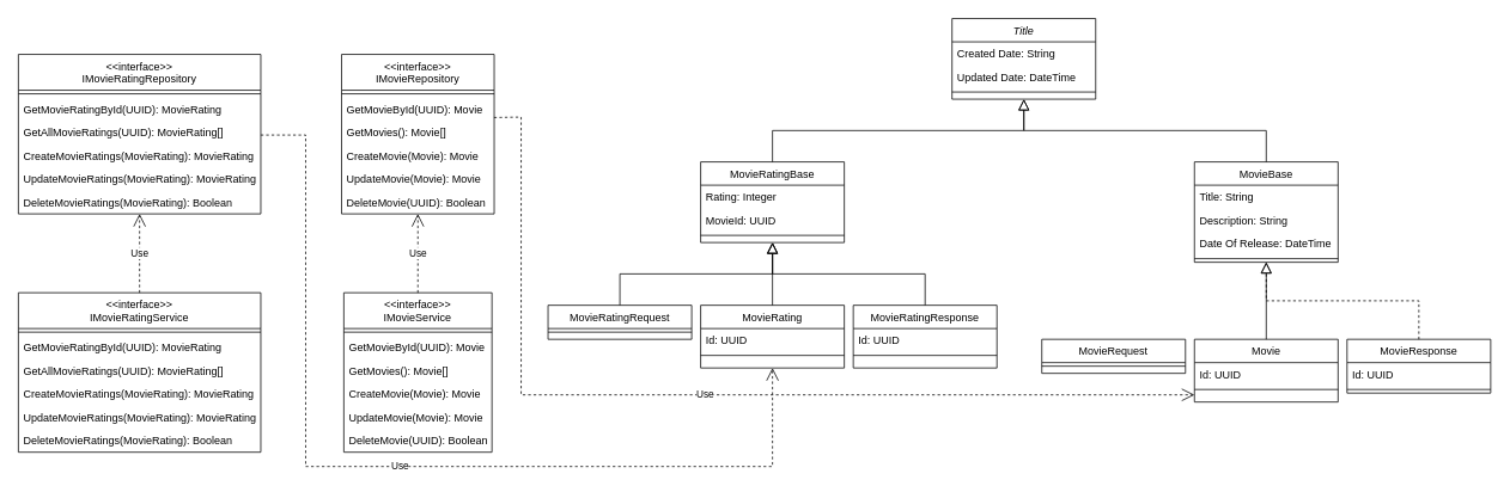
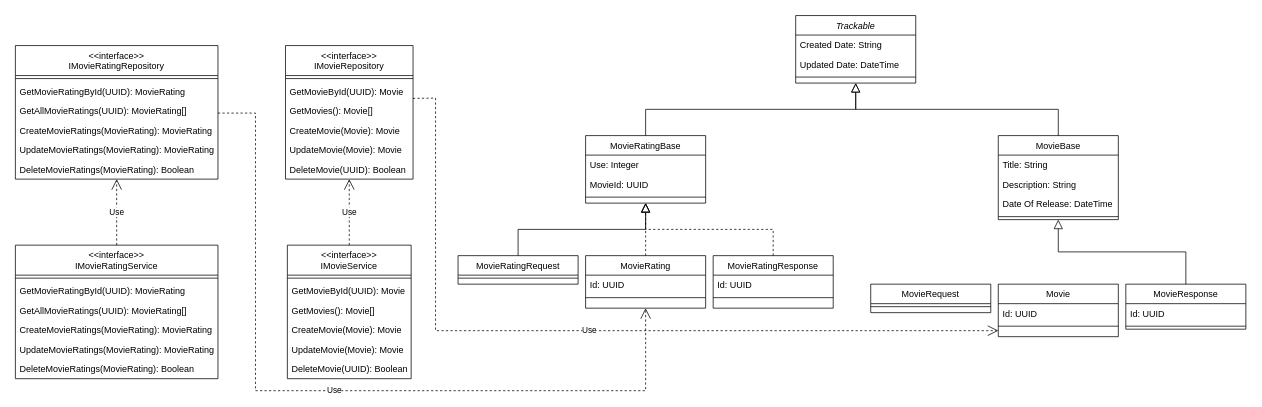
- <mxCell id="2" value="Title" style="swimlane;fontStyle=2;align=center;verticalAlign=top;childLayout=stackLayout;horizontal=1;startSize=26;horizontalStack=0;resizeParent=1;resizeLast=0;collapsible=1;marginBottom=0;rounded=0;shadow=0;strokeWidth=1;" parent="1" vertex="1"><mxGeometry x="1060" y="20" width="160" height="90" as="geometry"><mxRectangle x="230" y="140" width="160" height="26" as="alternateBounds" /></mxGeometry></mxCell>
+ <mxCell id="2" value="Trackable" style="swimlane;fontStyle=2;align=center;verticalAlign=top;childLayout=stackLayout;horizontal=1;startSize=26;horizontalStack=0;resizeParent=1;resizeLast=0;collapsible=1;marginBottom=0;rounded=0;shadow=0;strokeWidth=1;" parent="1" vertex="1"><mxGeometry x="1060" y="20" width="160" height="90" as="geometry"><mxRectangle x="230" y="140" width="160" height="26" as="alternateBounds" /></mxGeometry></mxCell>
- <mxCell id="7" value="Rating: Integer" style="text;align=left;verticalAlign=top;spacingLeft=4;spacingRight=4;overflow=hidden;rotatable=0;points=[[0,0.5],[1,0.5]];portConstraint=eastwest;" parent="6" vertex="1"><mxGeometry y="26" width="160" height="26" as="geometry" /></mxCell>
+ <mxCell id="7" value="Use: Integer" style="text;align=left;verticalAlign=top;spacingLeft=4;spacingRight=4;overflow=hidden;rotatable=0;points=[[0,0.5],[1,0.5]];portConstraint=eastwest;" parent="6" vertex="1"><mxGeometry y="26" width="160" height="26" as="geometry" /></mxCell>
- <mxCell id="31" value="" style="endArrow=block;endSize=10;endFill=0;shadow=0;strokeWidth=1;rounded=0;edgeStyle=elbowEdgeStyle;elbow=vertical;" edge="1" parent="1" source="27" target="6"><mxGeometry width="160" relative="1" as="geometry"><mxPoint x="680" y="352" as="sourcePoint" /><mxPoint x="870" y="280" as="targetPoint" /></mxGeometry></mxCell>
+ <mxCell id="31" value="" style="endArrow=block;endSize=10;endFill=0;shadow=0;strokeWidth=1;rounded=0;edgeStyle=elbowEdgeStyle;elbow=vertical;dashed=1;" edge="1" parent="1" source="27" target="6"><mxGeometry width="160" relative="1" as="geometry"><mxPoint x="680" y="352" as="sourcePoint" /><mxPoint x="870" y="280" as="targetPoint" /></mxGeometry></mxCell>
- <mxCell id="24" value="" style="endArrow=block;endSize=10;endFill=0;shadow=0;strokeWidth=1;rounded=0;edgeStyle=elbowEdgeStyle;elbow=vertical;" edge="1" parent="1" source="17" target="6"><mxGeometry width="160" relative="1" as="geometry"><mxPoint x="1020" y="500" as="sourcePoint" /><mxPoint x="980" y="168" as="targetPoint" /></mxGeometry></mxCell>
+ <mxCell id="24" value="" style="endArrow=block;endSize=10;endFill=0;shadow=0;strokeWidth=1;rounded=0;edgeStyle=elbowEdgeStyle;elbow=vertical;dashed=1;" edge="1" parent="1" source="17" target="6"><mxGeometry width="160" relative="1" as="geometry"><mxPoint x="1020" y="500" as="sourcePoint" /><mxPoint x="980" y="168" as="targetPoint" /></mxGeometry></mxCell>
- <mxCell id="37" value="" style="endArrow=block;endSize=10;endFill=0;shadow=0;strokeWidth=1;rounded=0;edgeStyle=elbowEdgeStyle;elbow=vertical;dashed=1;" edge="1" parent="1" source="34" target="11"><mxGeometry width="160" relative="1" as="geometry"><mxPoint x="1050" y="360" as="sourcePoint" /><mxPoint x="880" y="290" as="targetPoint" /></mxGeometry></mxCell>
+ <mxCell id="37" value="" style="endArrow=block;endSize=10;endFill=0;shadow=0;strokeWidth=1;rounded=0;edgeStyle=elbowEdgeStyle;elbow=vertical;" edge="1" parent="1" source="34" target="11"><mxGeometry width="160" relative="1" as="geometry"><mxPoint x="1050" y="360" as="sourcePoint" /><mxPoint x="880" y="290" as="targetPoint" /></mxGeometry></mxCell>
- <mxCell id="23" value="" style="endArrow=block;endSize=10;endFill=0;shadow=0;strokeWidth=1;rounded=0;edgeStyle=elbowEdgeStyle;elbow=vertical;" edge="1" parent="1" source="20" target="11"><mxGeometry width="160" relative="1" as="geometry"><mxPoint x="1778" y="382" as="sourcePoint" /><mxPoint x="1668" y="280" as="targetPoint" /></mxGeometry></mxCell>
